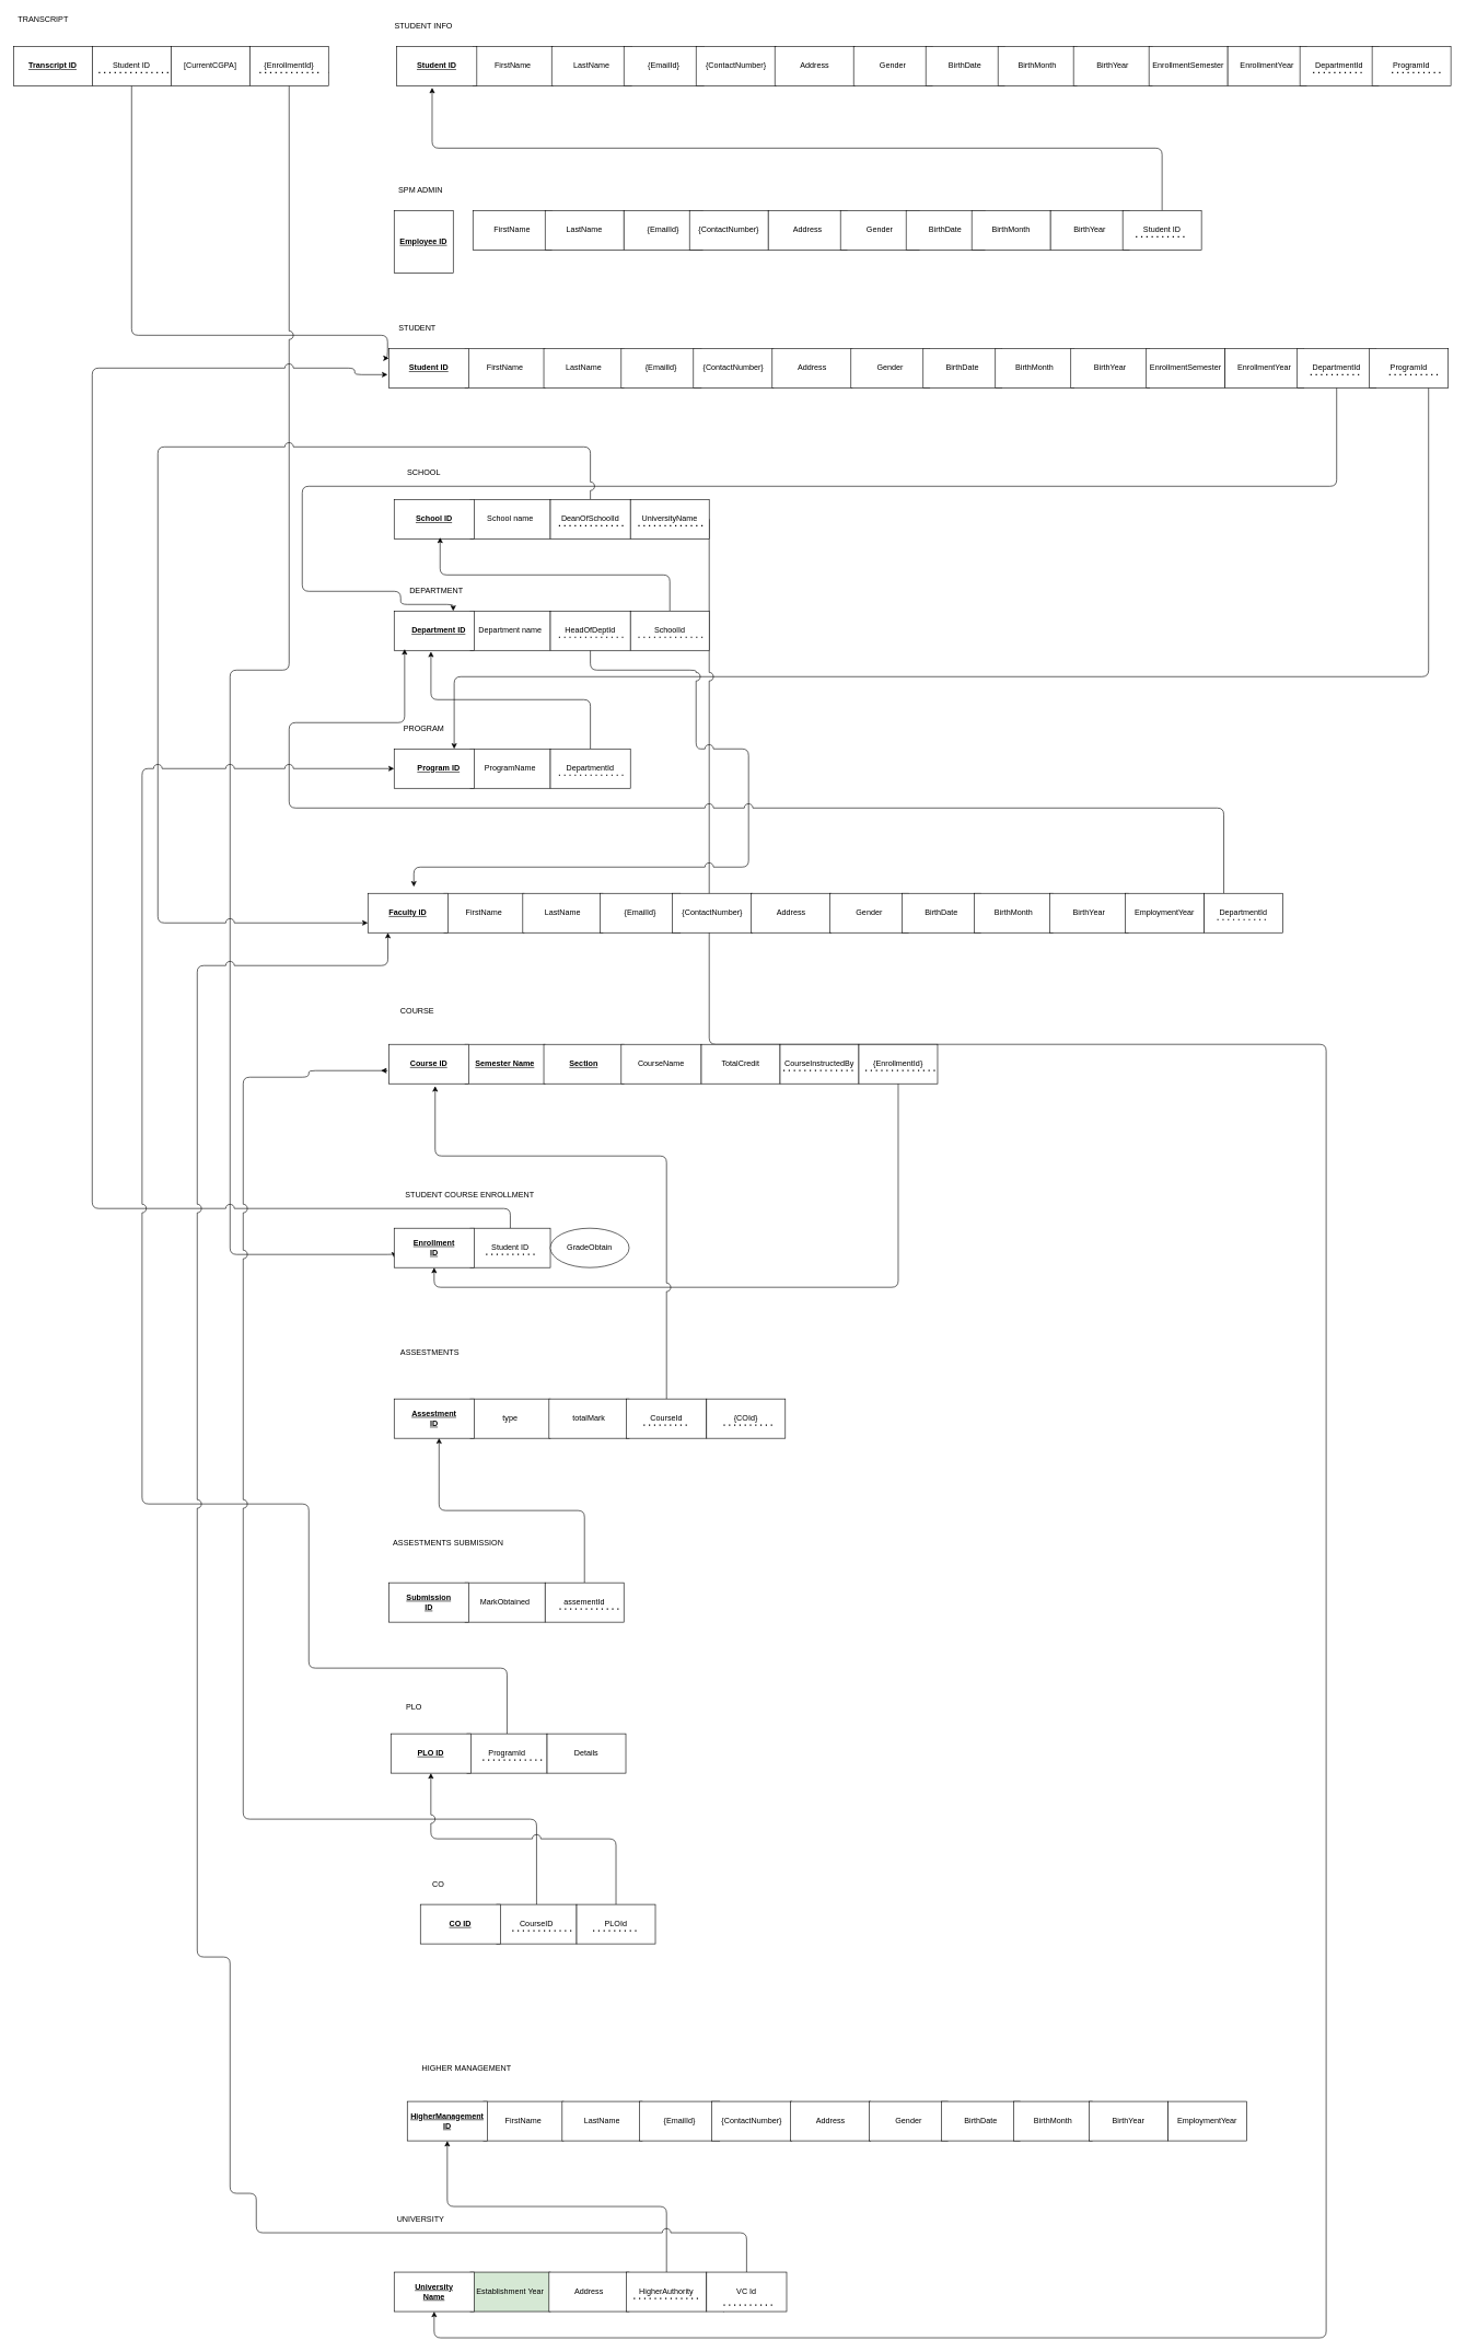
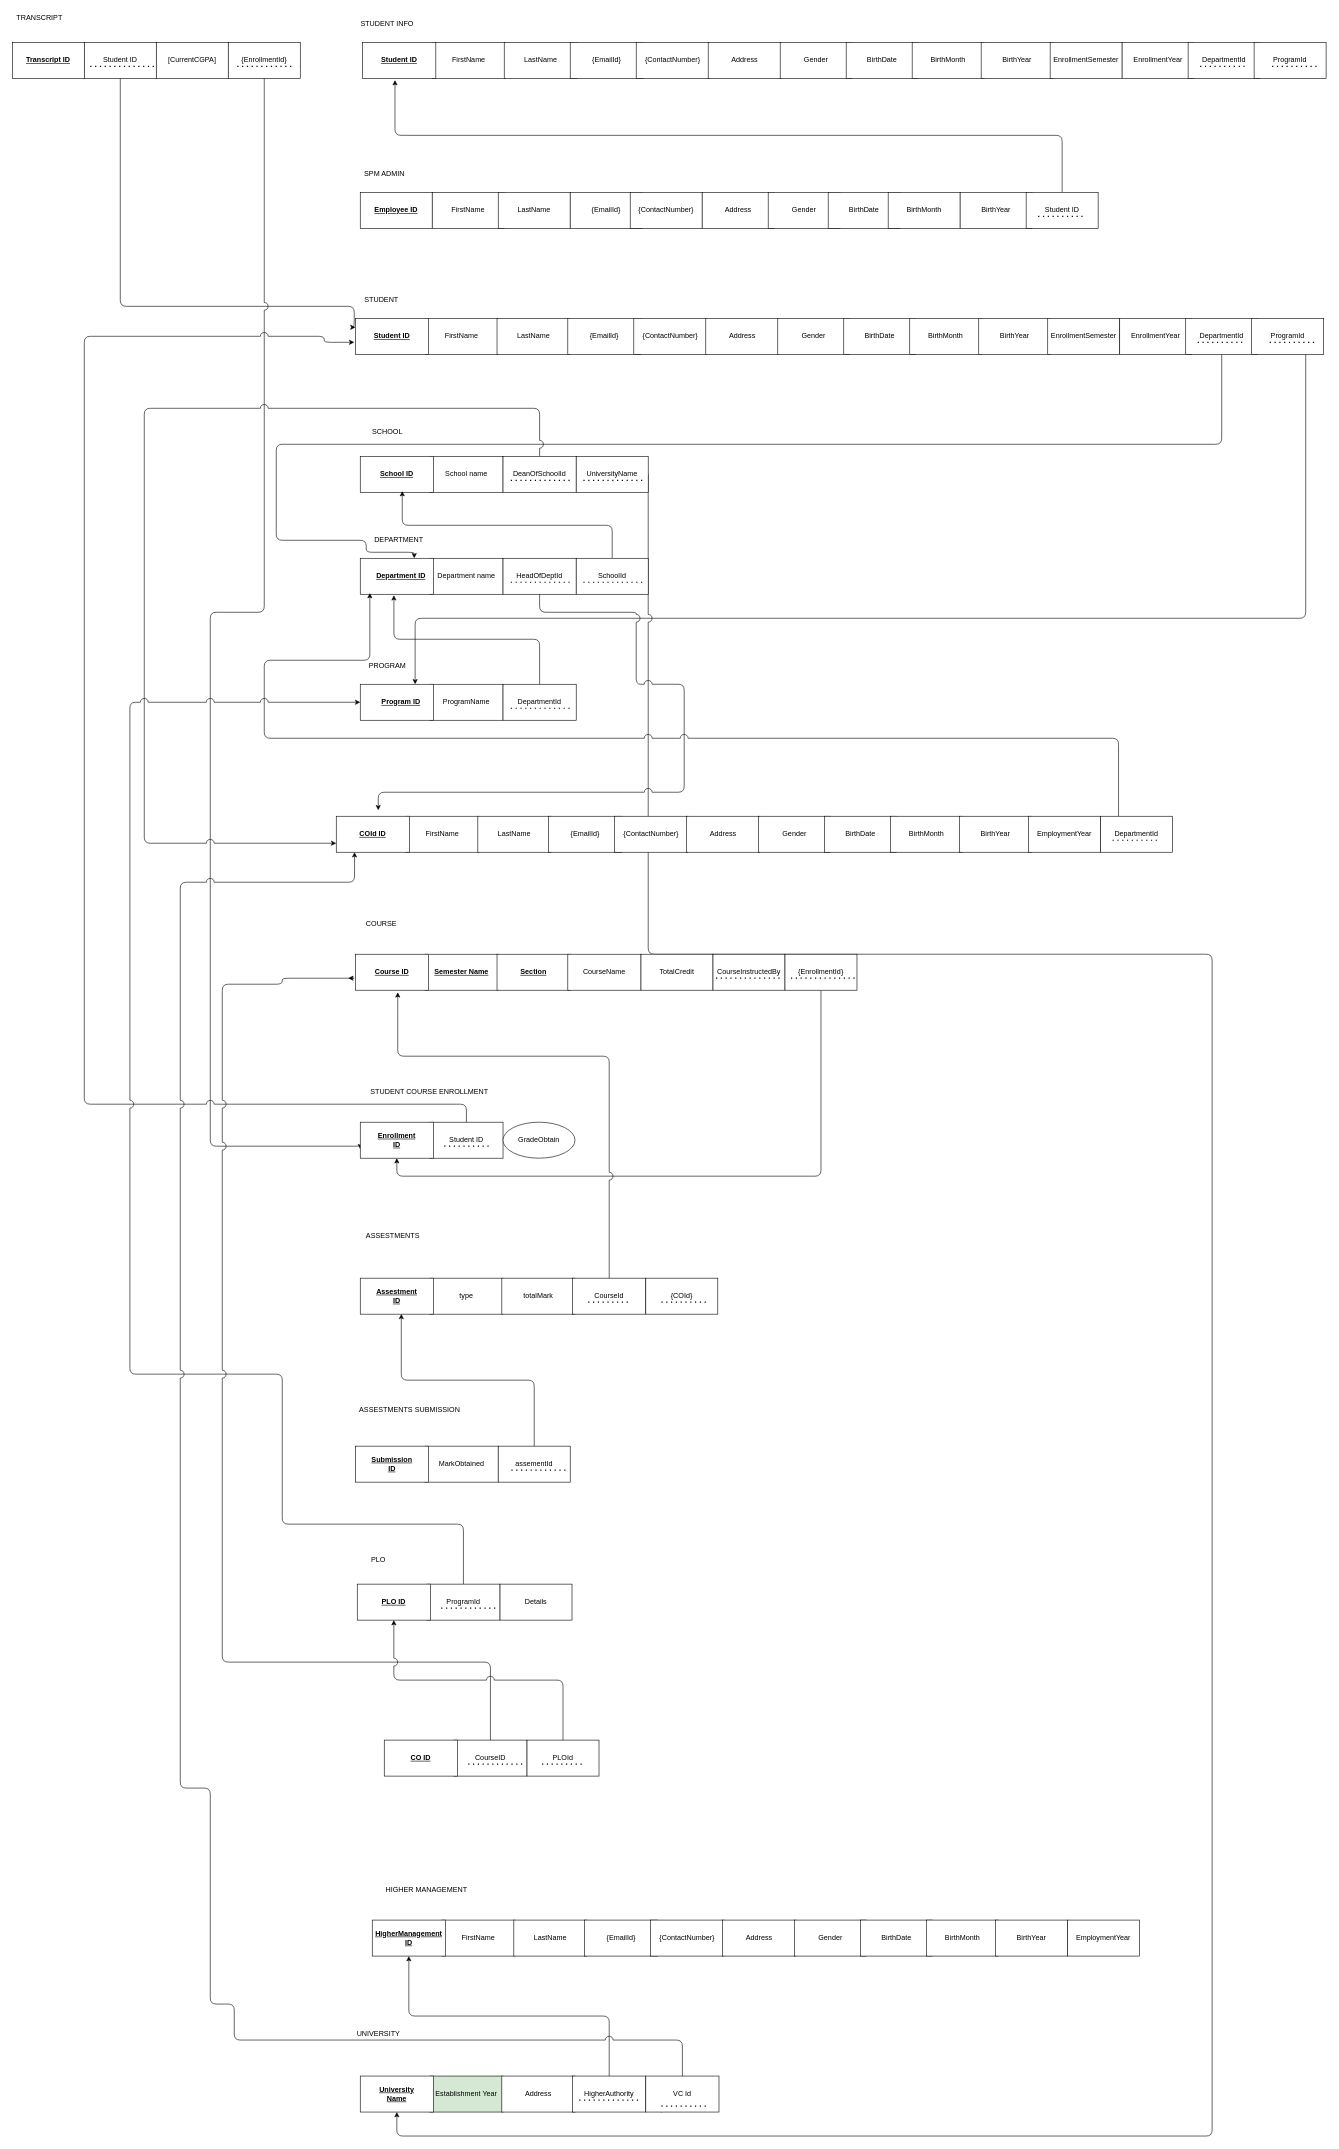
- <mxCell id="32" value="&lt;b&gt;&lt;u&gt;Employee ID &lt;br&gt;&lt;/u&gt;&lt;/b&gt;" style="whiteSpace=wrap;html=1;" vertex="1" parent="1"><mxGeometry x="600" y="320" width="90" height="95" as="geometry" /></mxCell>
+ <mxCell id="32" value="&lt;b&gt;&lt;u&gt;Employee ID &lt;br&gt;&lt;/u&gt;&lt;/b&gt;" style="whiteSpace=wrap;html=1;" vertex="1" parent="1"><mxGeometry x="600" y="320" width="120" height="60" as="geometry" /></mxCell>
- <mxCell id="96" value="&lt;b&gt;&lt;u&gt;Faculty ID&lt;/u&gt;&lt;/b&gt;" style="text;html=1;strokeColor=none;fillColor=none;align=center;verticalAlign=middle;whiteSpace=wrap;rounded=0;" vertex="1" parent="1"><mxGeometry x="586" y="1380" width="70" height="20" as="geometry" /></mxCell>
+ <mxCell id="96" value="&lt;b&gt;&lt;u&gt;COId ID&lt;/u&gt;&lt;/b&gt;" style="text;html=1;strokeColor=none;fillColor=none;align=center;verticalAlign=middle;whiteSpace=wrap;rounded=0;" vertex="1" parent="1"><mxGeometry x="586" y="1380" width="70" height="20" as="geometry" /></mxCell>
- <mxCell id="158" value="CO" style="text;html=1;align=center;verticalAlign=middle;resizable=0;points=[];autosize=1;strokeColor=none;" vertex="1" parent="1"><mxGeometry x="652" y="2860" width="30" height="20" as="geometry" /></mxCell>
- <mxCell id="173" value="UNIVERSITY" style="text;html=1;align=center;verticalAlign=middle;resizable=0;points=[];autosize=1;strokeColor=none;" vertex="1" parent="1"><mxGeometry x="595" y="3370" width="90" height="20" as="geometry" /></mxCell>
+ <mxCell id="173" value="UNIVERSITY" style="text;html=1;align=center;verticalAlign=middle;resizable=0;points=[];autosize=1;strokeColor=none;" vertex="1" parent="1"><mxGeometry x="585" y="3380" width="90" height="20" as="geometry" /></mxCell>
